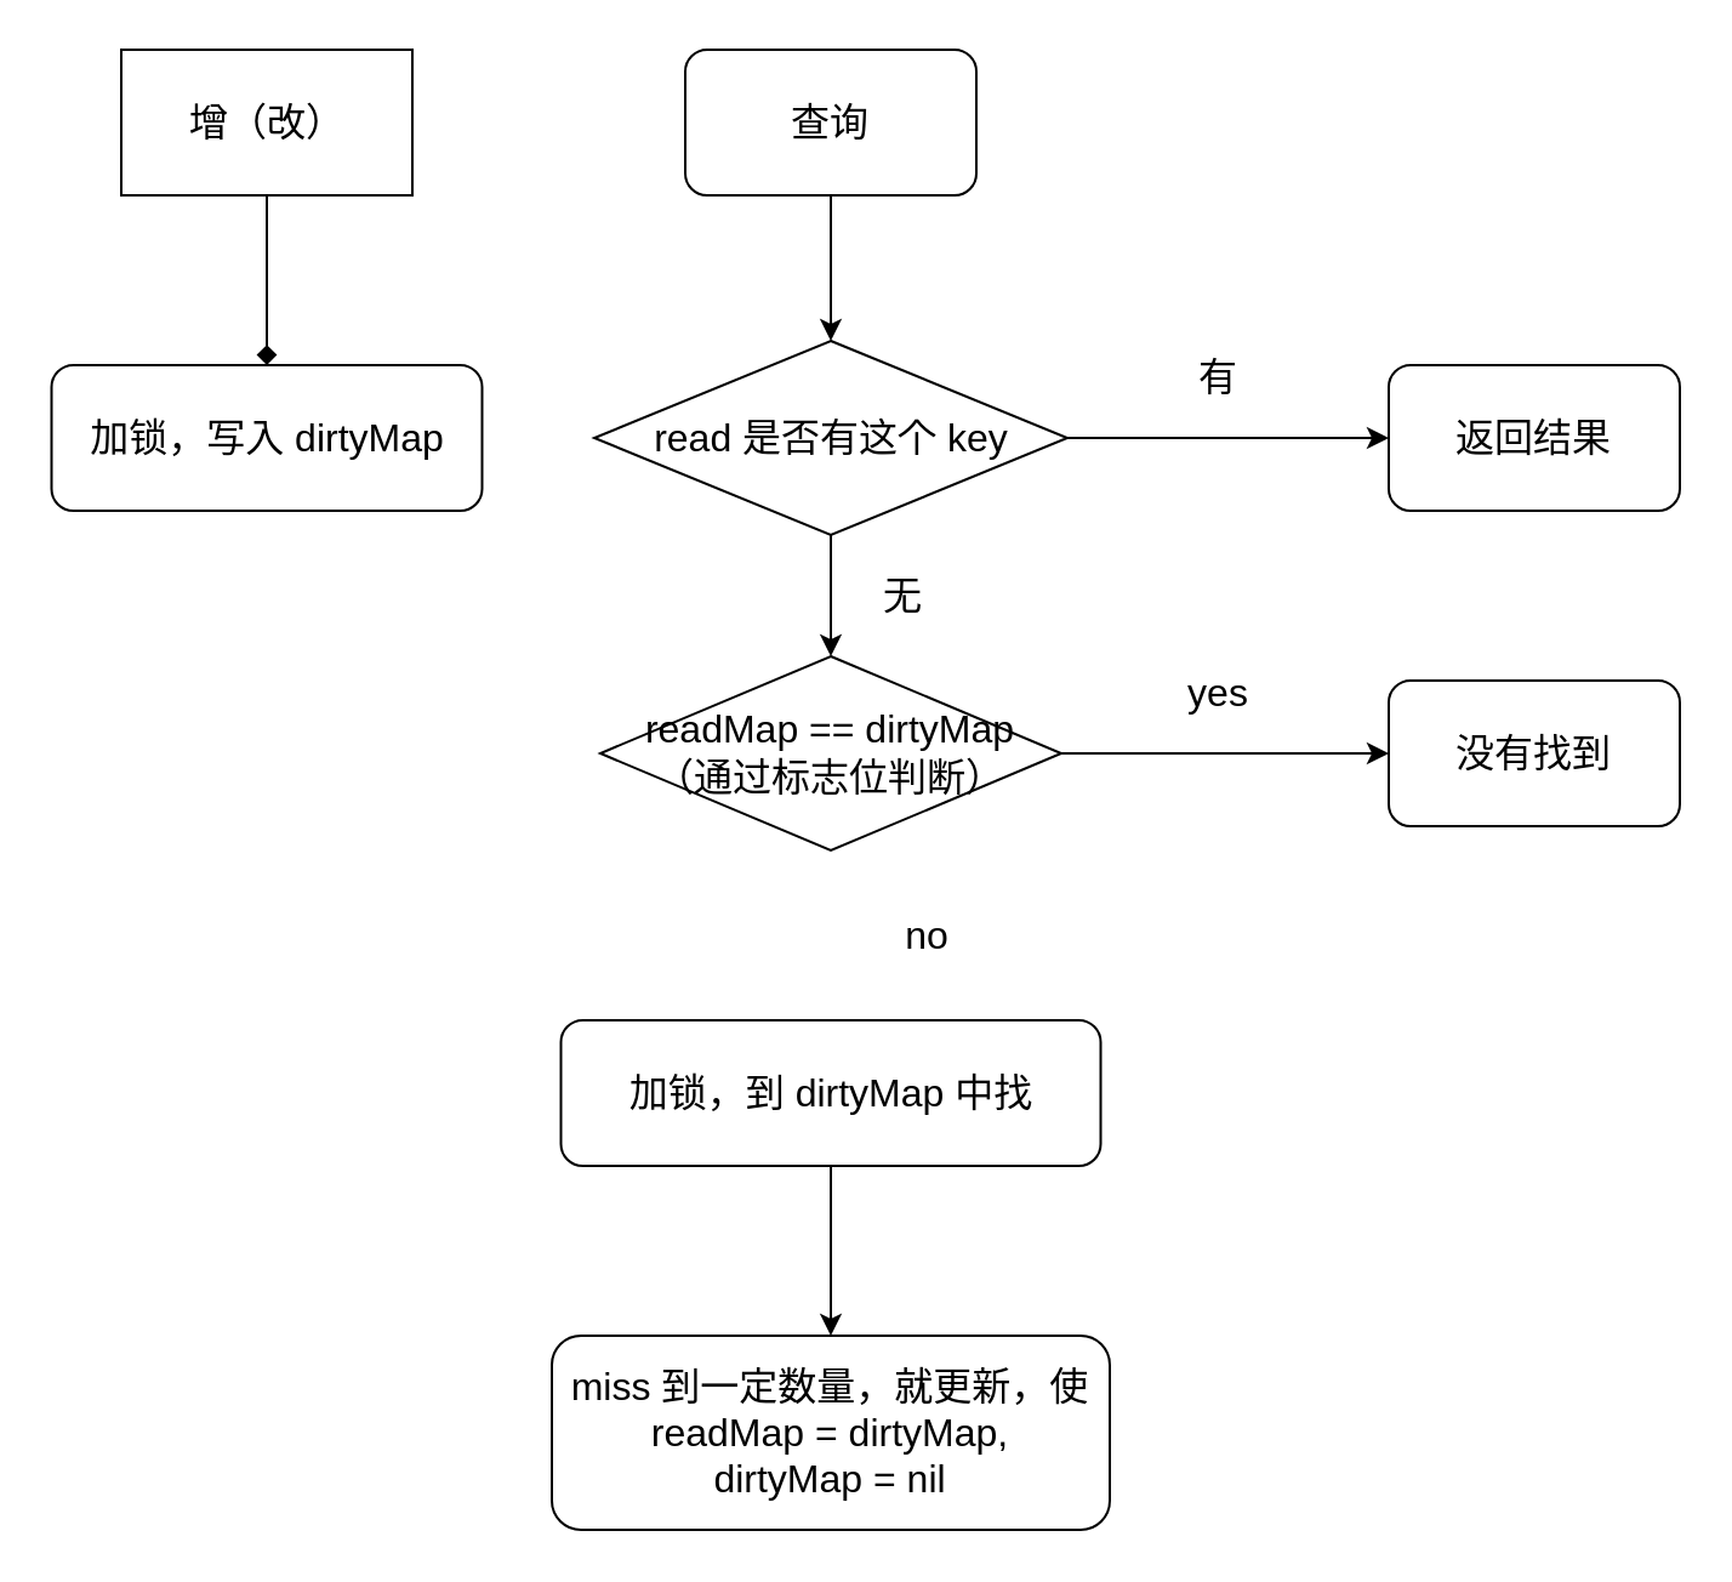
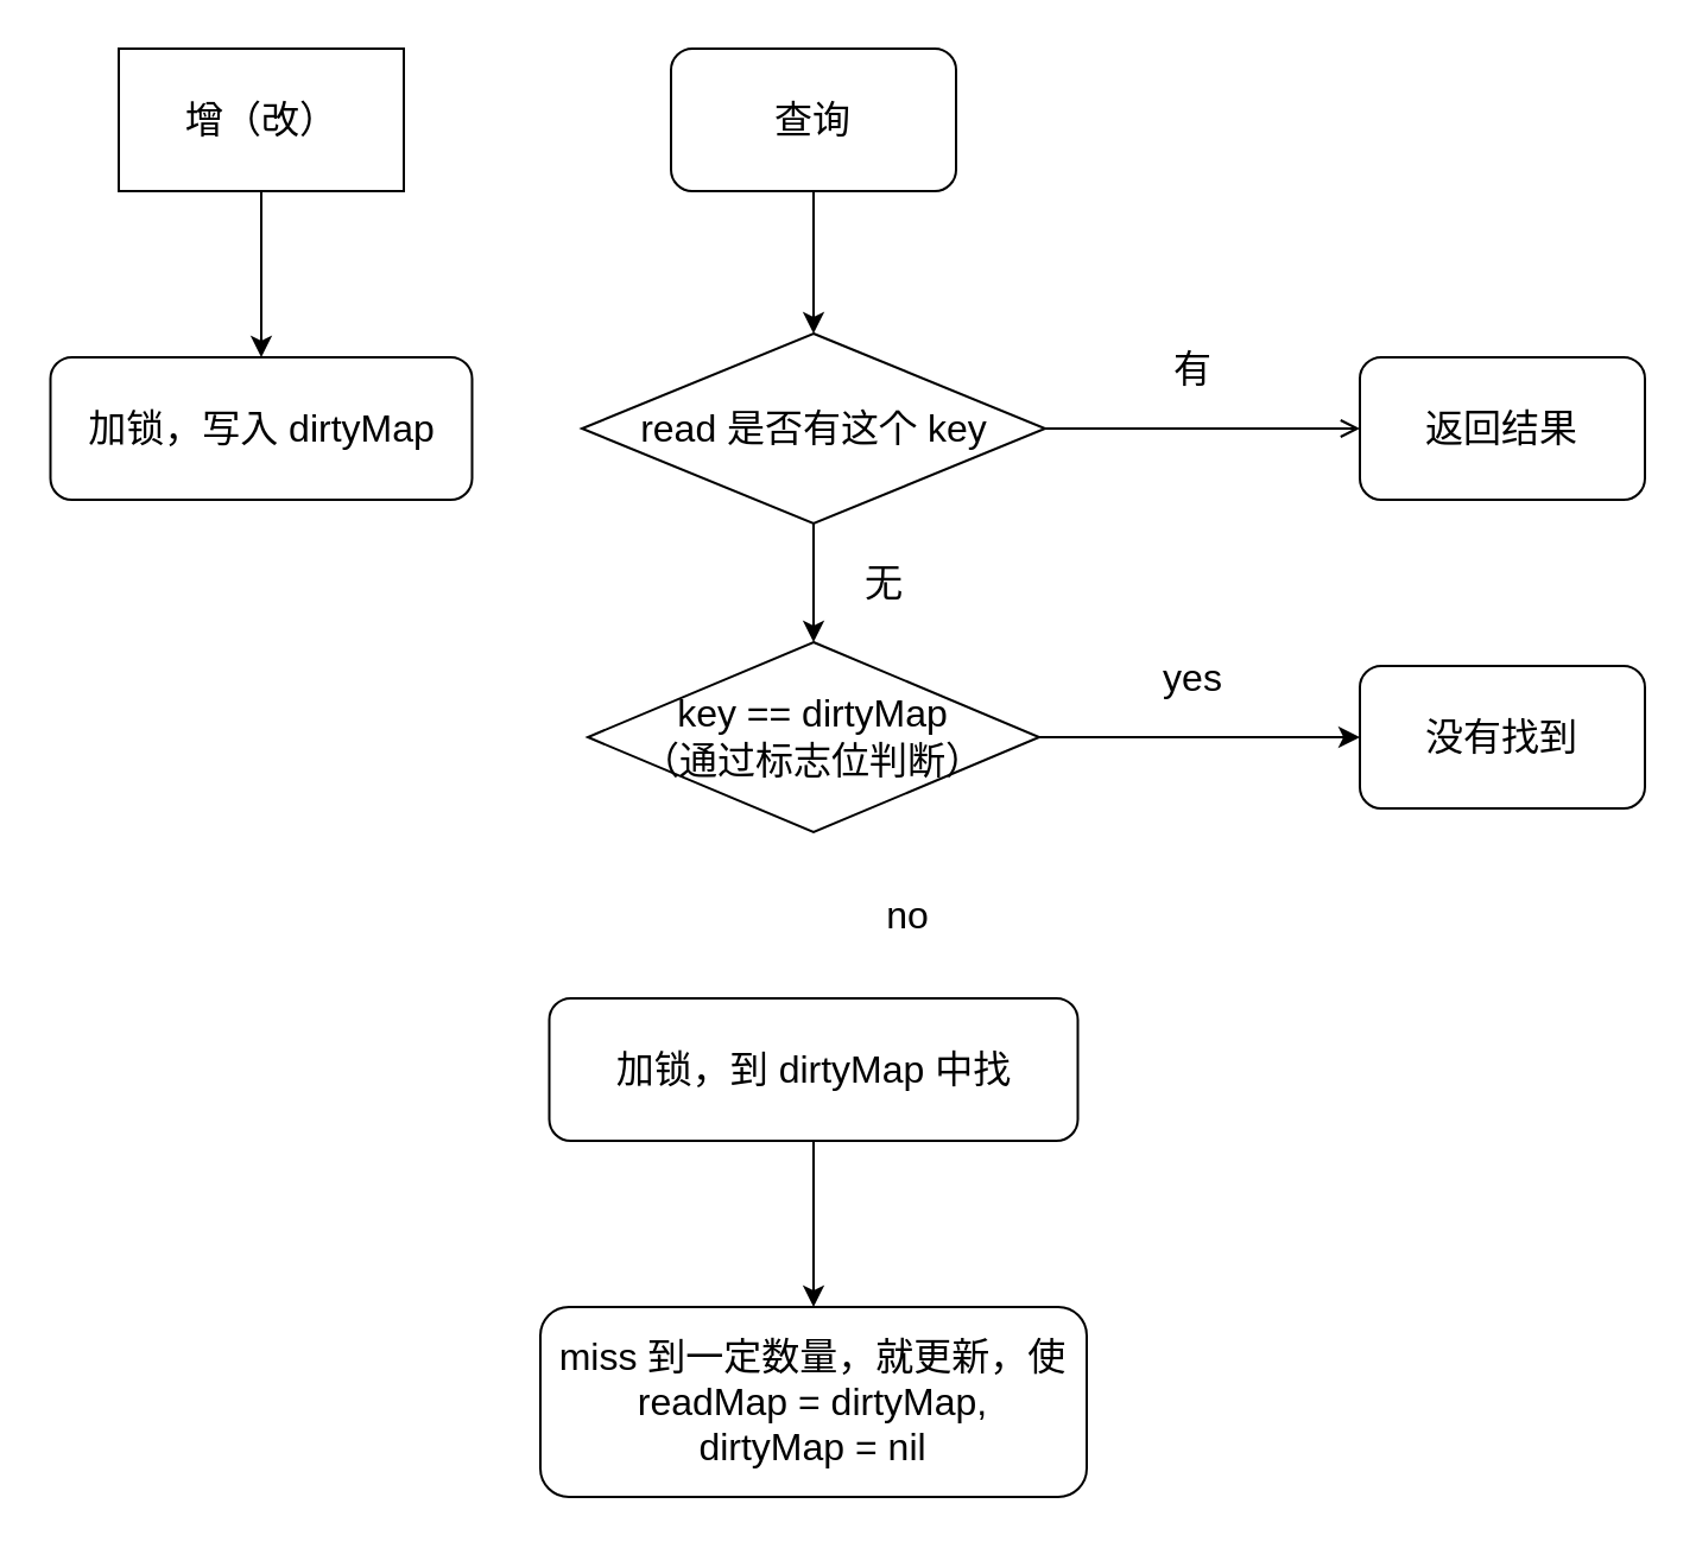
- <mxCell id="17" value="" style="endArrow=diamond;html=1;rounded=0;fontSize=16;exitX=0.5;exitY=1;exitDx=0;exitDy=0;entryX=0.5;entryY=0;entryDx=0;entryDy=0;" edge="1" parent="1" source="2" target="20"><mxGeometry width="50" height="50" relative="1" as="geometry"><mxPoint x="172" y="280" as="sourcePoint" /><mxPoint x="109.5" y="140" as="targetPoint" /></mxGeometry></mxCell>
+ <mxCell id="17" value="" style="endArrow=classic;html=1;rounded=0;fontSize=16;exitX=0.5;exitY=1;exitDx=0;exitDy=0;entryX=0.5;entryY=0;entryDx=0;entryDy=0;" edge="1" parent="1" source="2" target="20"><mxGeometry width="50" height="50" relative="1" as="geometry"><mxPoint x="172" y="280" as="sourcePoint" /><mxPoint x="109.5" y="140" as="targetPoint" /></mxGeometry></mxCell>
- <mxCell id="5" value="" style="endArrow=classic;html=1;rounded=0;fontSize=16;exitX=1;exitY=0.5;exitDx=0;exitDy=0;" edge="1" parent="1" source="7" target="6"><mxGeometry width="50" height="50" relative="1" as="geometry"><mxPoint x="542" y="340" as="sourcePoint" /><mxPoint x="542" y="430" as="targetPoint" /></mxGeometry></mxCell>
+ <mxCell id="5" value="" style="endArrow=open;html=1;rounded=0;fontSize=16;exitX=1;exitY=0.5;exitDx=0;exitDy=0;" edge="1" parent="1" source="7" target="6"><mxGeometry width="50" height="50" relative="1" as="geometry"><mxPoint x="542" y="340" as="sourcePoint" /><mxPoint x="542" y="430" as="targetPoint" /></mxGeometry></mxCell>
- <mxCell id="9" value="readMap == dirtyMap&lt;br&gt;（通过标志位判断）" style="rhombus;whiteSpace=wrap;html=1;fontSize=16;" vertex="1" parent="1"><mxGeometry x="247" y="270" width="190" height="80" as="geometry" /></mxCell>
+ <mxCell id="9" value="key == dirtyMap&lt;br&gt;（通过标志位判断）" style="rhombus;whiteSpace=wrap;html=1;fontSize=16;" vertex="1" parent="1"><mxGeometry x="247" y="270" width="190" height="80" as="geometry" /></mxCell>
